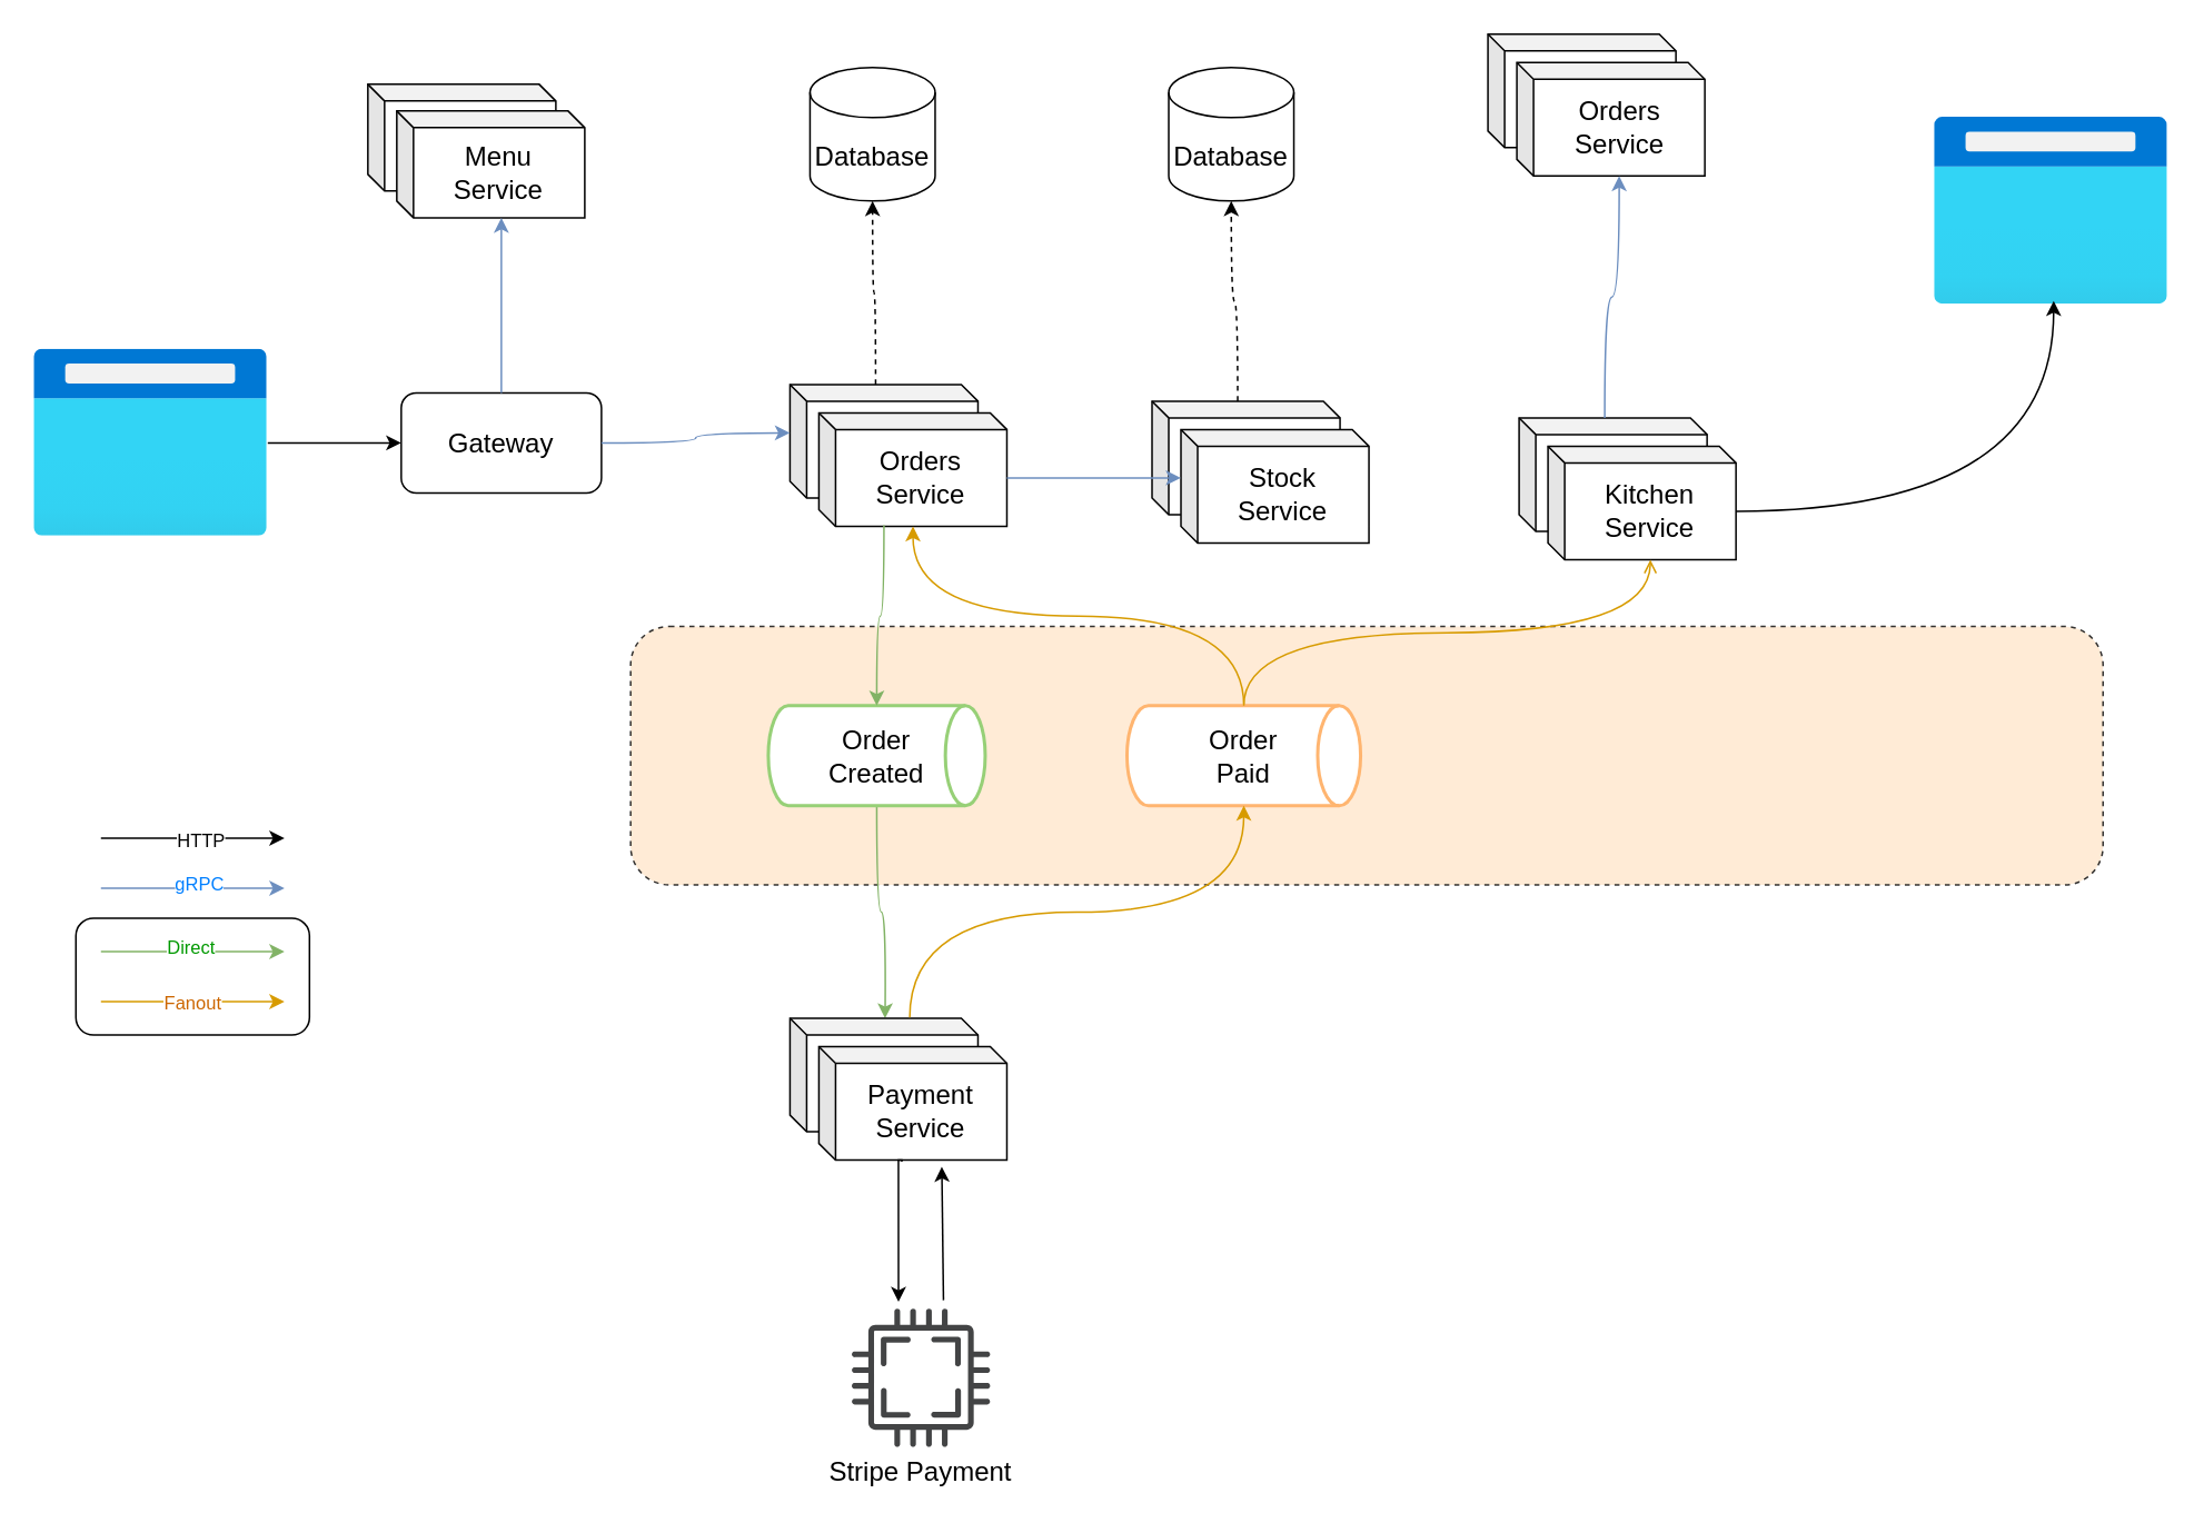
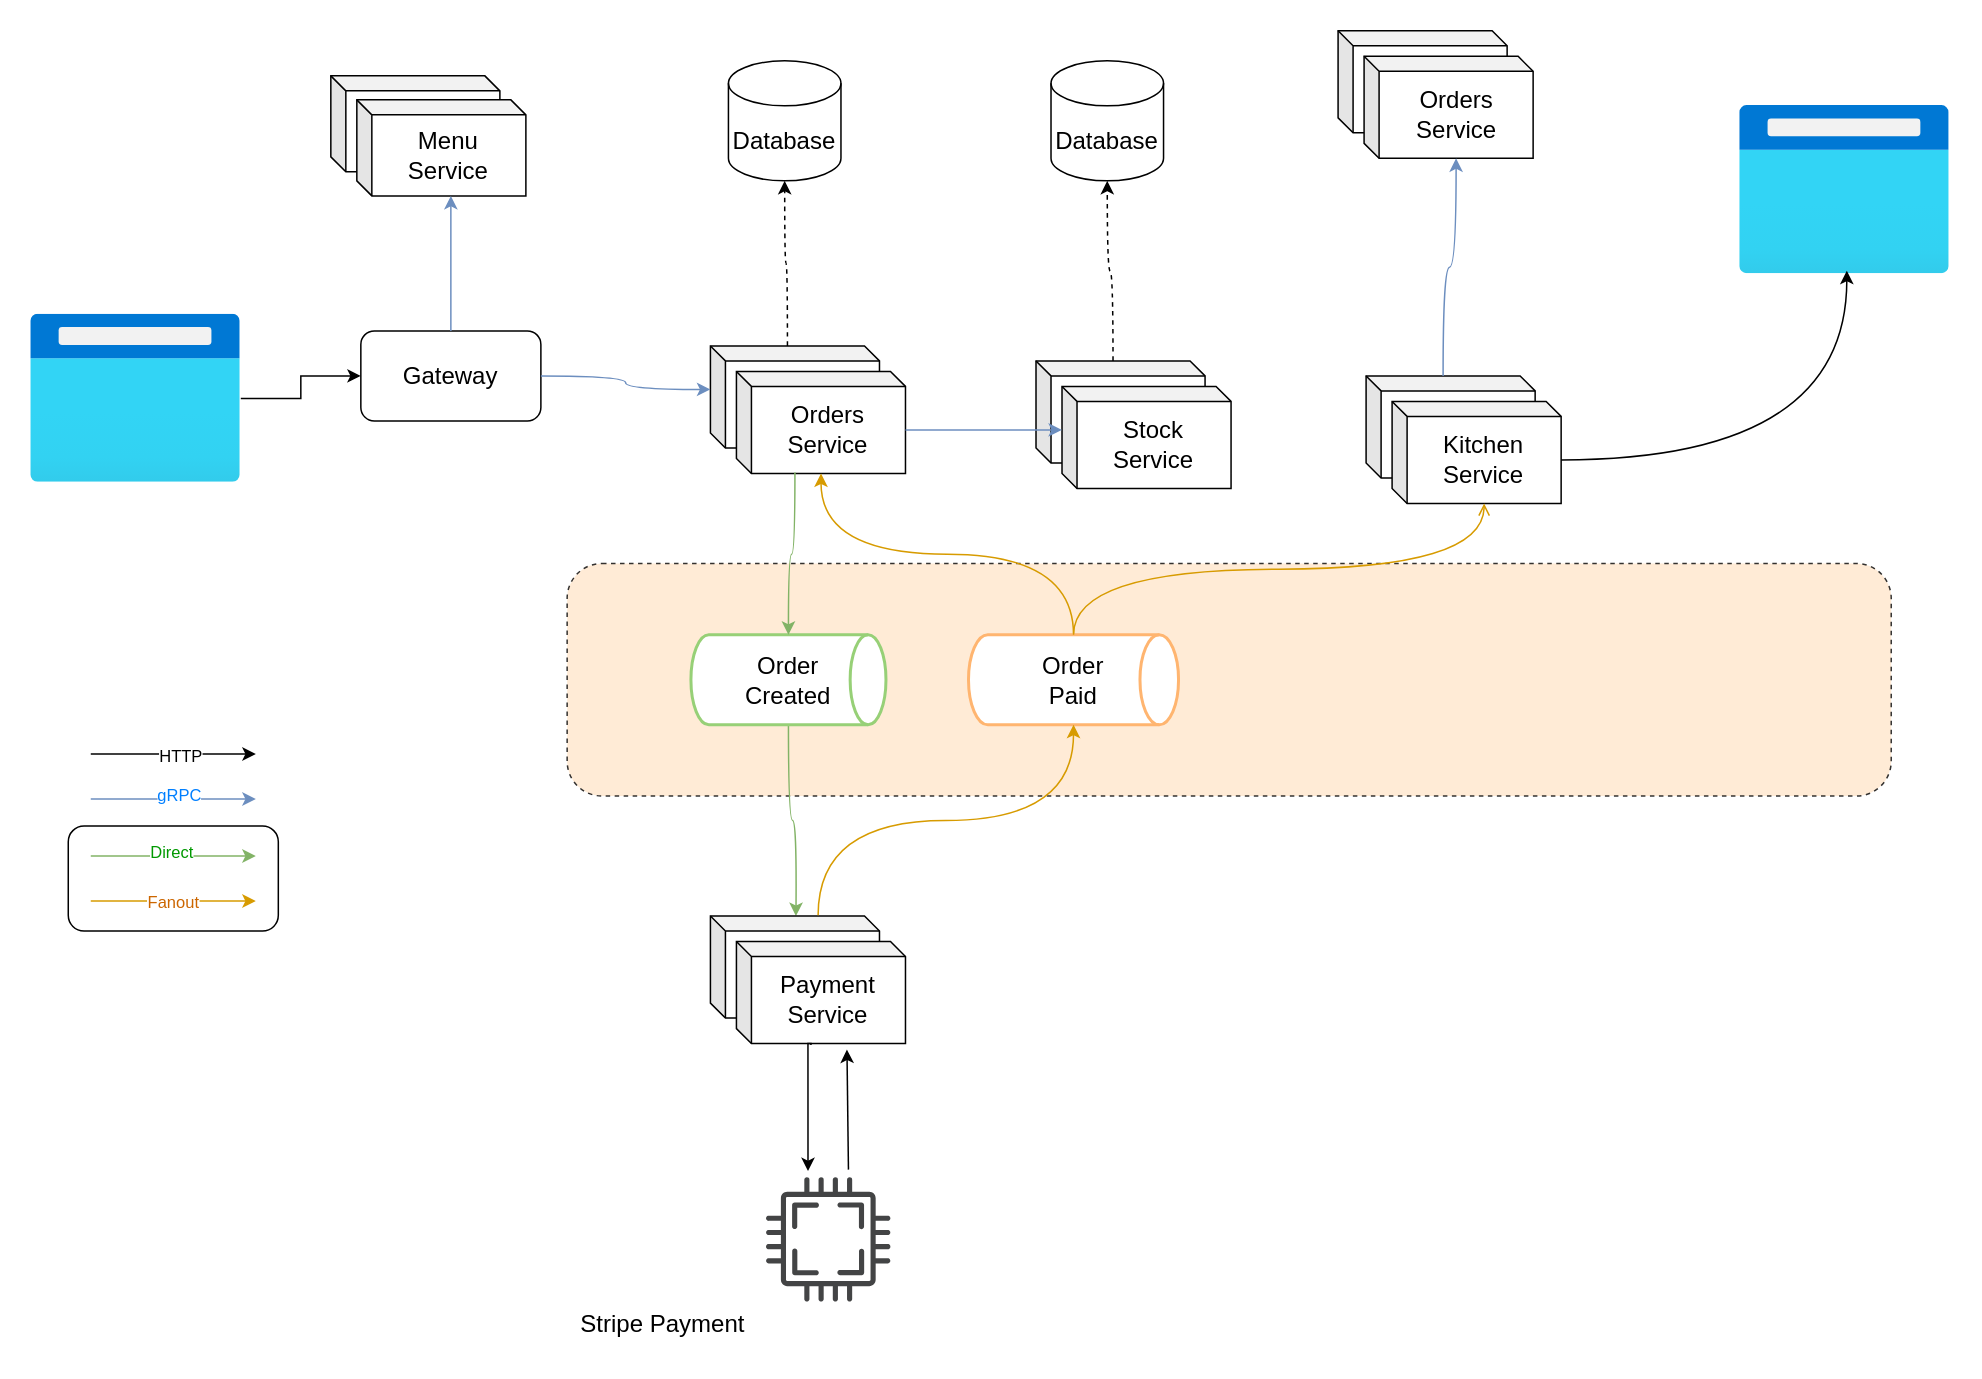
- <mxCell id="4" value="Gateway" style="rounded=1;whiteSpace=wrap;html=1;fontSize=16;" vertex="1" parent="1"><mxGeometry x="240" y="235" width="120" height="60" as="geometry" /></mxCell>
+ <mxCell id="4" value="Gateway" style="rounded=1;whiteSpace=wrap;html=1;fontSize=16;" vertex="1" parent="1"><mxGeometry x="240" y="220" width="120" height="60" as="geometry" /></mxCell>
- <mxCell id="26" value="Order&lt;br&gt;Paid" style="strokeWidth=2;html=1;shape=mxgraph.flowchart.direct_data;whiteSpace=wrap;fontSize=16;strokeColor=#FFB570;" vertex="1" parent="1"><mxGeometry x="675" y="422.5" width="140" height="60" as="geometry" /></mxCell>
+ <mxCell id="26" value="Order&lt;br&gt;Paid" style="strokeWidth=2;html=1;shape=mxgraph.flowchart.direct_data;whiteSpace=wrap;fontSize=16;strokeColor=#FFB570;" vertex="1" parent="1"><mxGeometry x="645" y="422.5" width="140" height="60" as="geometry" /></mxCell>
- <mxCell id="32" value="Stripe Payment" style="text;html=1;align=center;verticalAlign=middle;whiteSpace=wrap;rounded=0;fontSize=16;" vertex="1" parent="1"><mxGeometry x="493" y="867" width="117" height="30" as="geometry" /></mxCell>
+ <mxCell id="32" value="Stripe Payment" style="text;html=1;align=center;verticalAlign=middle;whiteSpace=wrap;rounded=0;fontSize=16;" vertex="1" parent="1"><mxGeometry x="383" y="867" width="117" height="30" as="geometry" /></mxCell>
